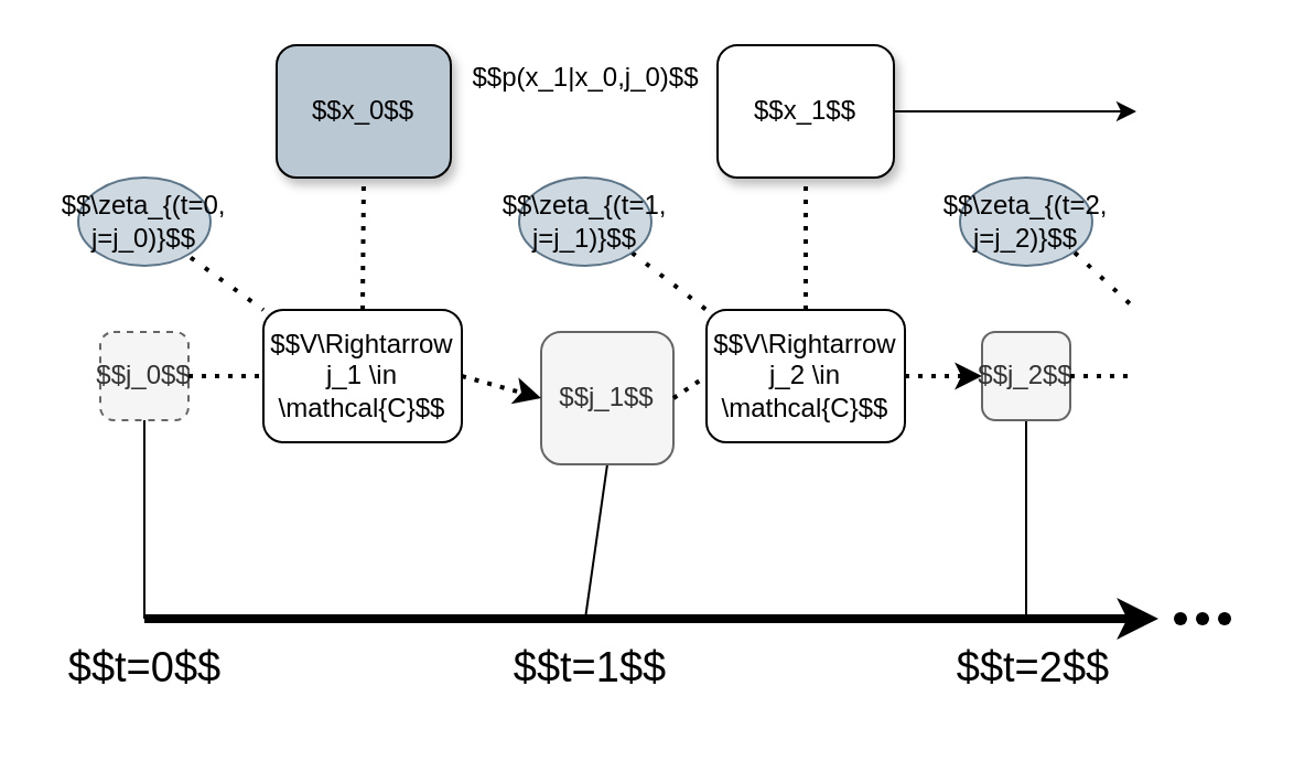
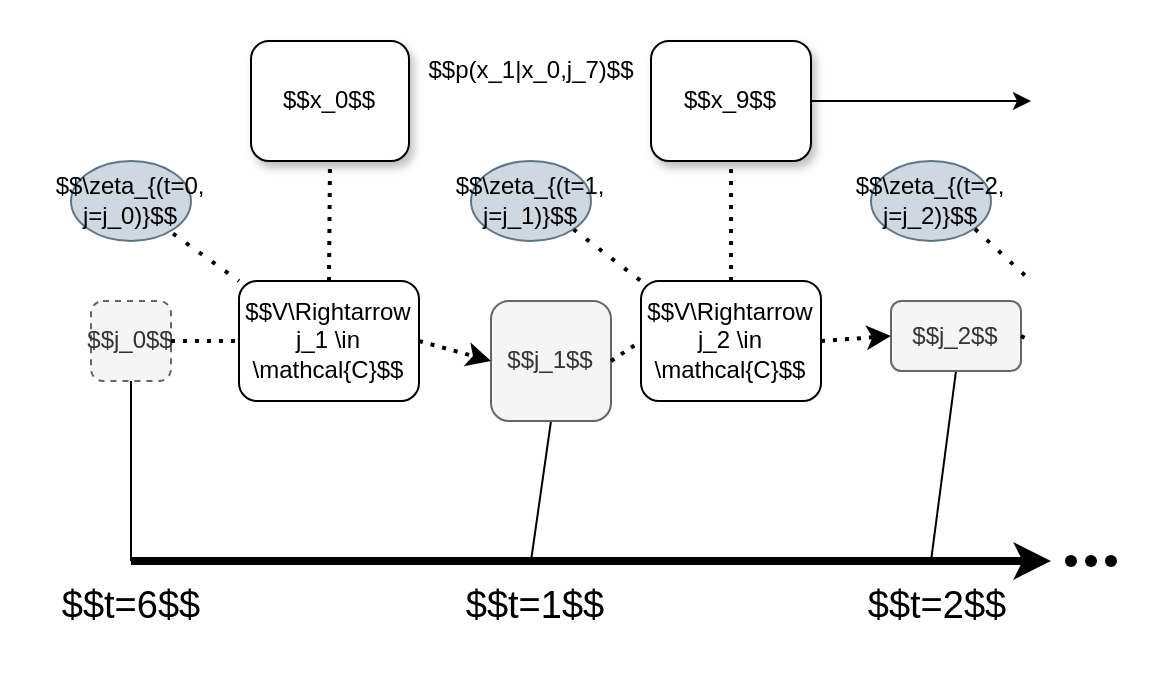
- <mxCell id="13" value="$$p(x_1|x_0,j_0)$$" style="text;html=1;align=center;verticalAlign=middle;resizable=0;points=[];autosize=1;strokeColor=none;fillColor=none;" parent="1" vertex="1"><mxGeometry x="200" y="20" width="130" height="30" as="geometry" /></mxCell>
+ <mxCell id="13" value="$$p(x_1|x_0,j_7)$$" style="text;html=1;align=center;verticalAlign=middle;resizable=0;points=[];autosize=1;strokeColor=none;fillColor=none;" parent="1" vertex="1"><mxGeometry x="200" y="20" width="130" height="30" as="geometry" /></mxCell>
- <mxCell id="12" value="$$x_0$$" style="rounded=1;whiteSpace=wrap;html=1;shadow=1;fillColor=#bac8d3;" parent="1" vertex="1"><mxGeometry x="125" y="20" width="79" height="60" as="geometry" /></mxCell>
+ <mxCell id="12" value="$$x_0$$" style="rounded=1;whiteSpace=wrap;html=1;shadow=1;" parent="1" vertex="1"><mxGeometry x="125" y="20" width="79" height="60" as="geometry" /></mxCell>
- <mxCell id="10" value="$$x_1$$" style="rounded=1;whiteSpace=wrap;html=1;shadow=1;" parent="1" vertex="1"><mxGeometry x="325" y="20" width="80" height="60" as="geometry" /></mxCell>
+ <mxCell id="10" value="$$x_9$$" style="rounded=1;whiteSpace=wrap;html=1;shadow=1;" parent="1" vertex="1"><mxGeometry x="325" y="20" width="80" height="60" as="geometry" /></mxCell>
- <mxCell id="16" value="$$j_2$$" style="rounded=1;whiteSpace=wrap;html=1;fillColor=#f5f5f5;fontColor=#333333;strokeColor=#666666;" parent="1" vertex="1"><mxGeometry x="445" y="150" width="40" height="40" as="geometry" /></mxCell>
+ <mxCell id="16" value="$$j_2$$" style="rounded=1;whiteSpace=wrap;html=1;fillColor=#f5f5f5;fontColor=#333333;strokeColor=#666666;" parent="1" vertex="1"><mxGeometry x="445" y="150" width="65" height="35" as="geometry" /></mxCell>
- <mxCell id="6" value="$$t=0$$" style="text;html=1;align=center;verticalAlign=middle;resizable=0;points=[];autosize=1;strokeColor=none;fillColor=none;fontSize=19;" parent="1" vertex="1"><mxGeometry x="20" y="283" width="90" height="40" as="geometry" /></mxCell>
+ <mxCell id="6" value="$$t=6$$" style="text;html=1;align=center;verticalAlign=middle;resizable=0;points=[];autosize=1;strokeColor=none;fillColor=none;fontSize=19;" parent="1" vertex="1"><mxGeometry x="20" y="283" width="90" height="40" as="geometry" /></mxCell>
